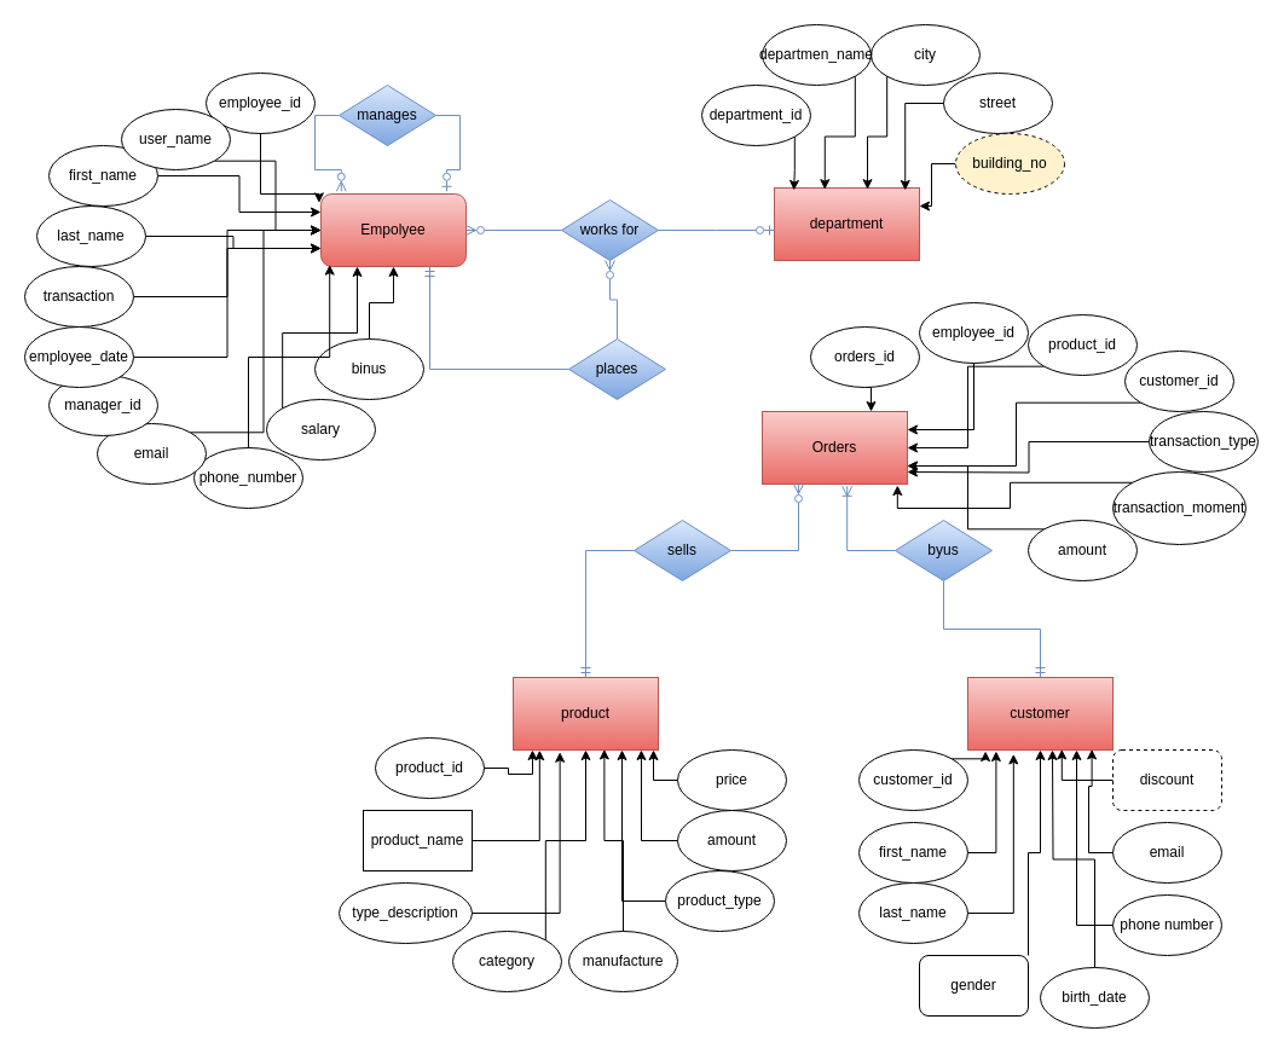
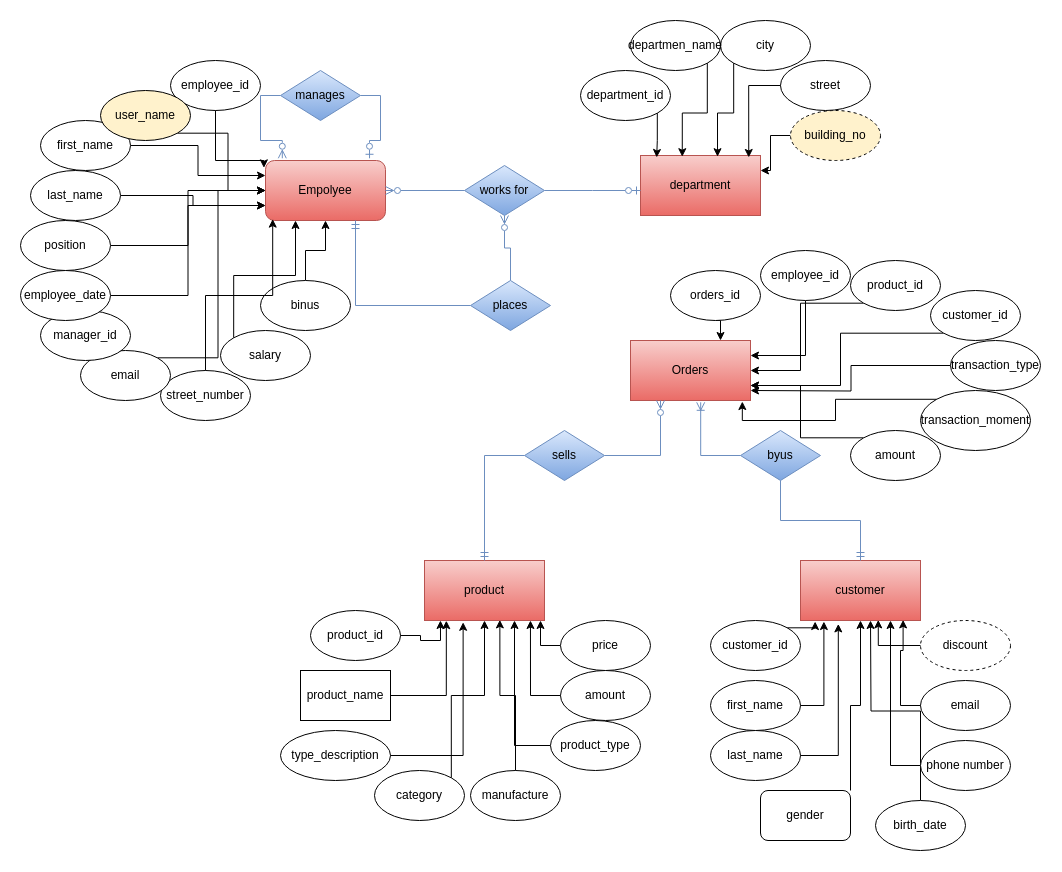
- <mxCell id="76" value="user_name" style="ellipse;whiteSpace=wrap;html=1;" vertex="1" parent="1"><mxGeometry x="100" y="90" width="90" height="50" as="geometry" /></mxCell>
+ <mxCell id="76" value="user_name" style="ellipse;whiteSpace=wrap;html=1;fillColor=#fff2cc;" vertex="1" parent="1"><mxGeometry x="100" y="90" width="90" height="50" as="geometry" /></mxCell>
- <mxCell id="70" value="transaction" style="ellipse;whiteSpace=wrap;html=1;" vertex="1" parent="1"><mxGeometry x="20" y="220" width="90" height="50" as="geometry" /></mxCell>
+ <mxCell id="70" value="position" style="ellipse;whiteSpace=wrap;html=1;" vertex="1" parent="1"><mxGeometry x="20" y="220" width="90" height="50" as="geometry" /></mxCell>
- <mxCell id="63" value="phone_number" style="ellipse;whiteSpace=wrap;html=1;" vertex="1" parent="1"><mxGeometry x="160" y="370" width="90" height="50" as="geometry" /></mxCell>
+ <mxCell id="63" value="street_number" style="ellipse;whiteSpace=wrap;html=1;" vertex="1" parent="1"><mxGeometry x="160" y="370" width="90" height="50" as="geometry" /></mxCell>
- <mxCell id="27" value="discount" style="whiteSpace=wrap;html=1;dashed=1;rounded=1;" vertex="1" parent="1"><mxGeometry x="920" y="620" width="90" height="50" as="geometry" /></mxCell>
+ <mxCell id="27" value="discount" style="ellipse;whiteSpace=wrap;html=1;dashed=1;" vertex="1" parent="1"><mxGeometry x="920" y="620" width="90" height="50" as="geometry" /></mxCell>
- <mxCell id="19" value="birth_date" style="ellipse;whiteSpace=wrap;html=1;" vertex="1" parent="1"><mxGeometry x="860" y="800" width="90" height="50" as="geometry" /></mxCell>
+ <mxCell id="19" value="birth_date" style="ellipse;whiteSpace=wrap;html=1;" vertex="1" parent="1"><mxGeometry x="875" y="800" width="90" height="50" as="geometry" /></mxCell>
